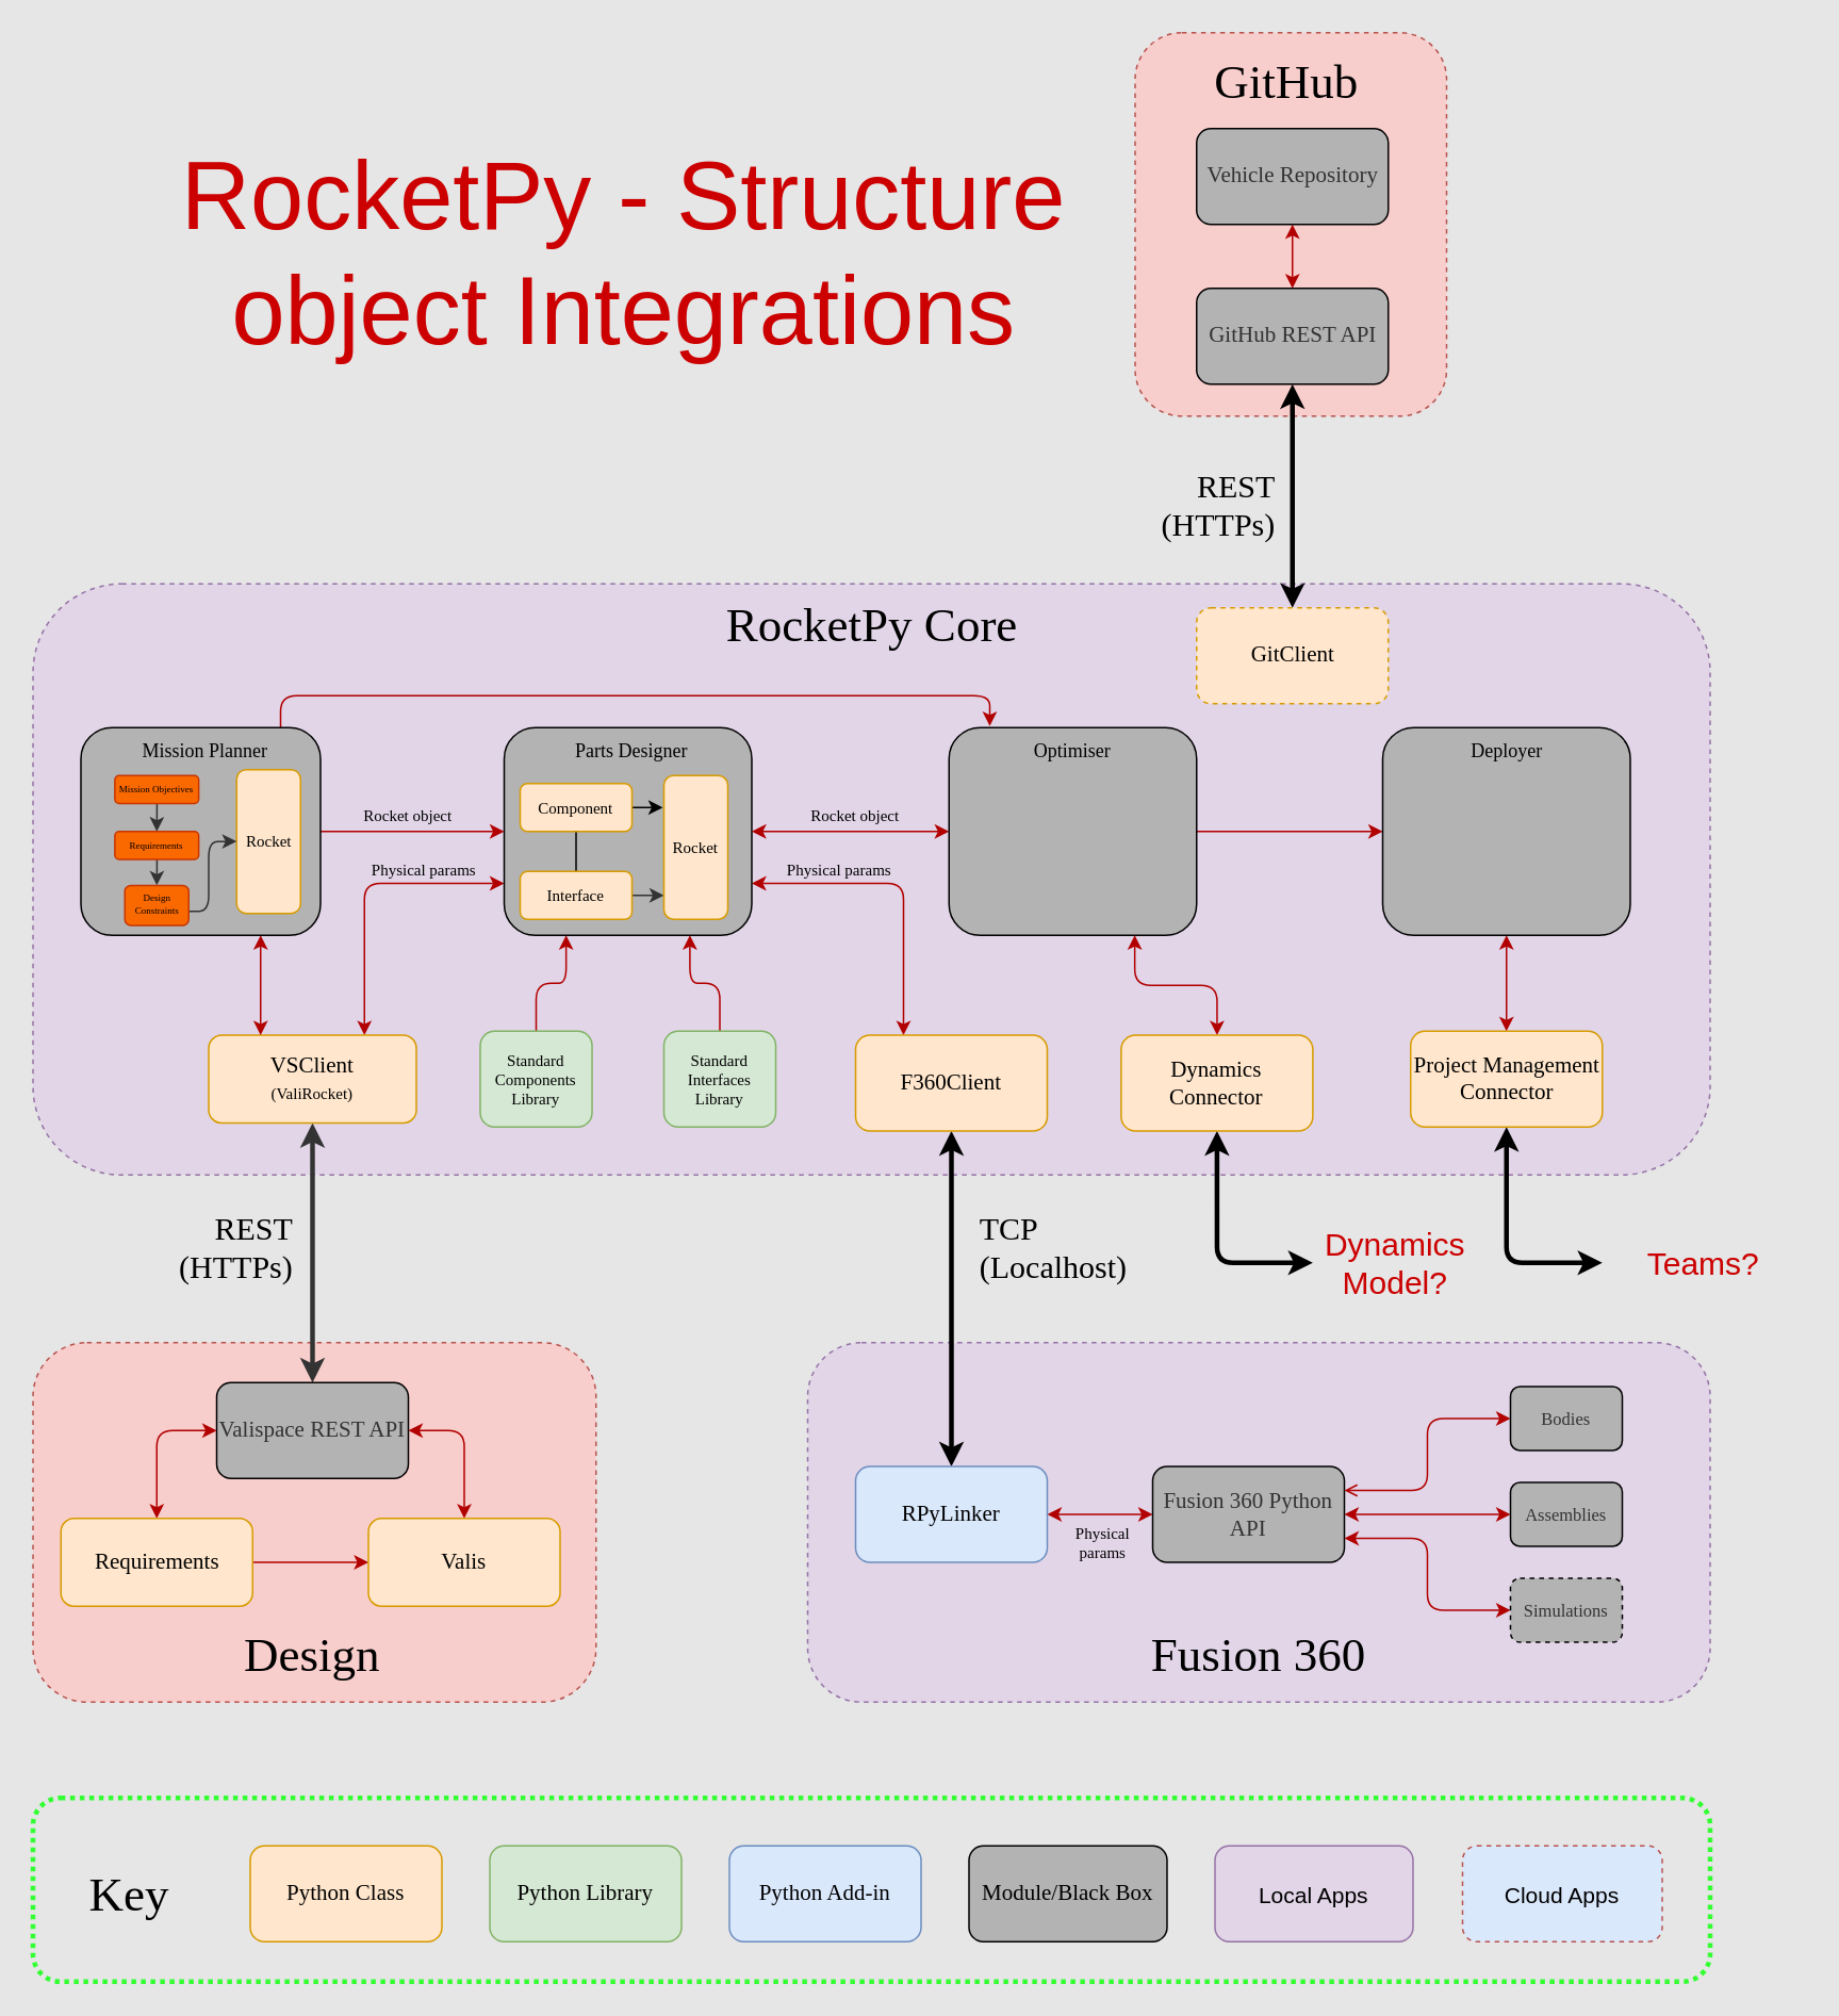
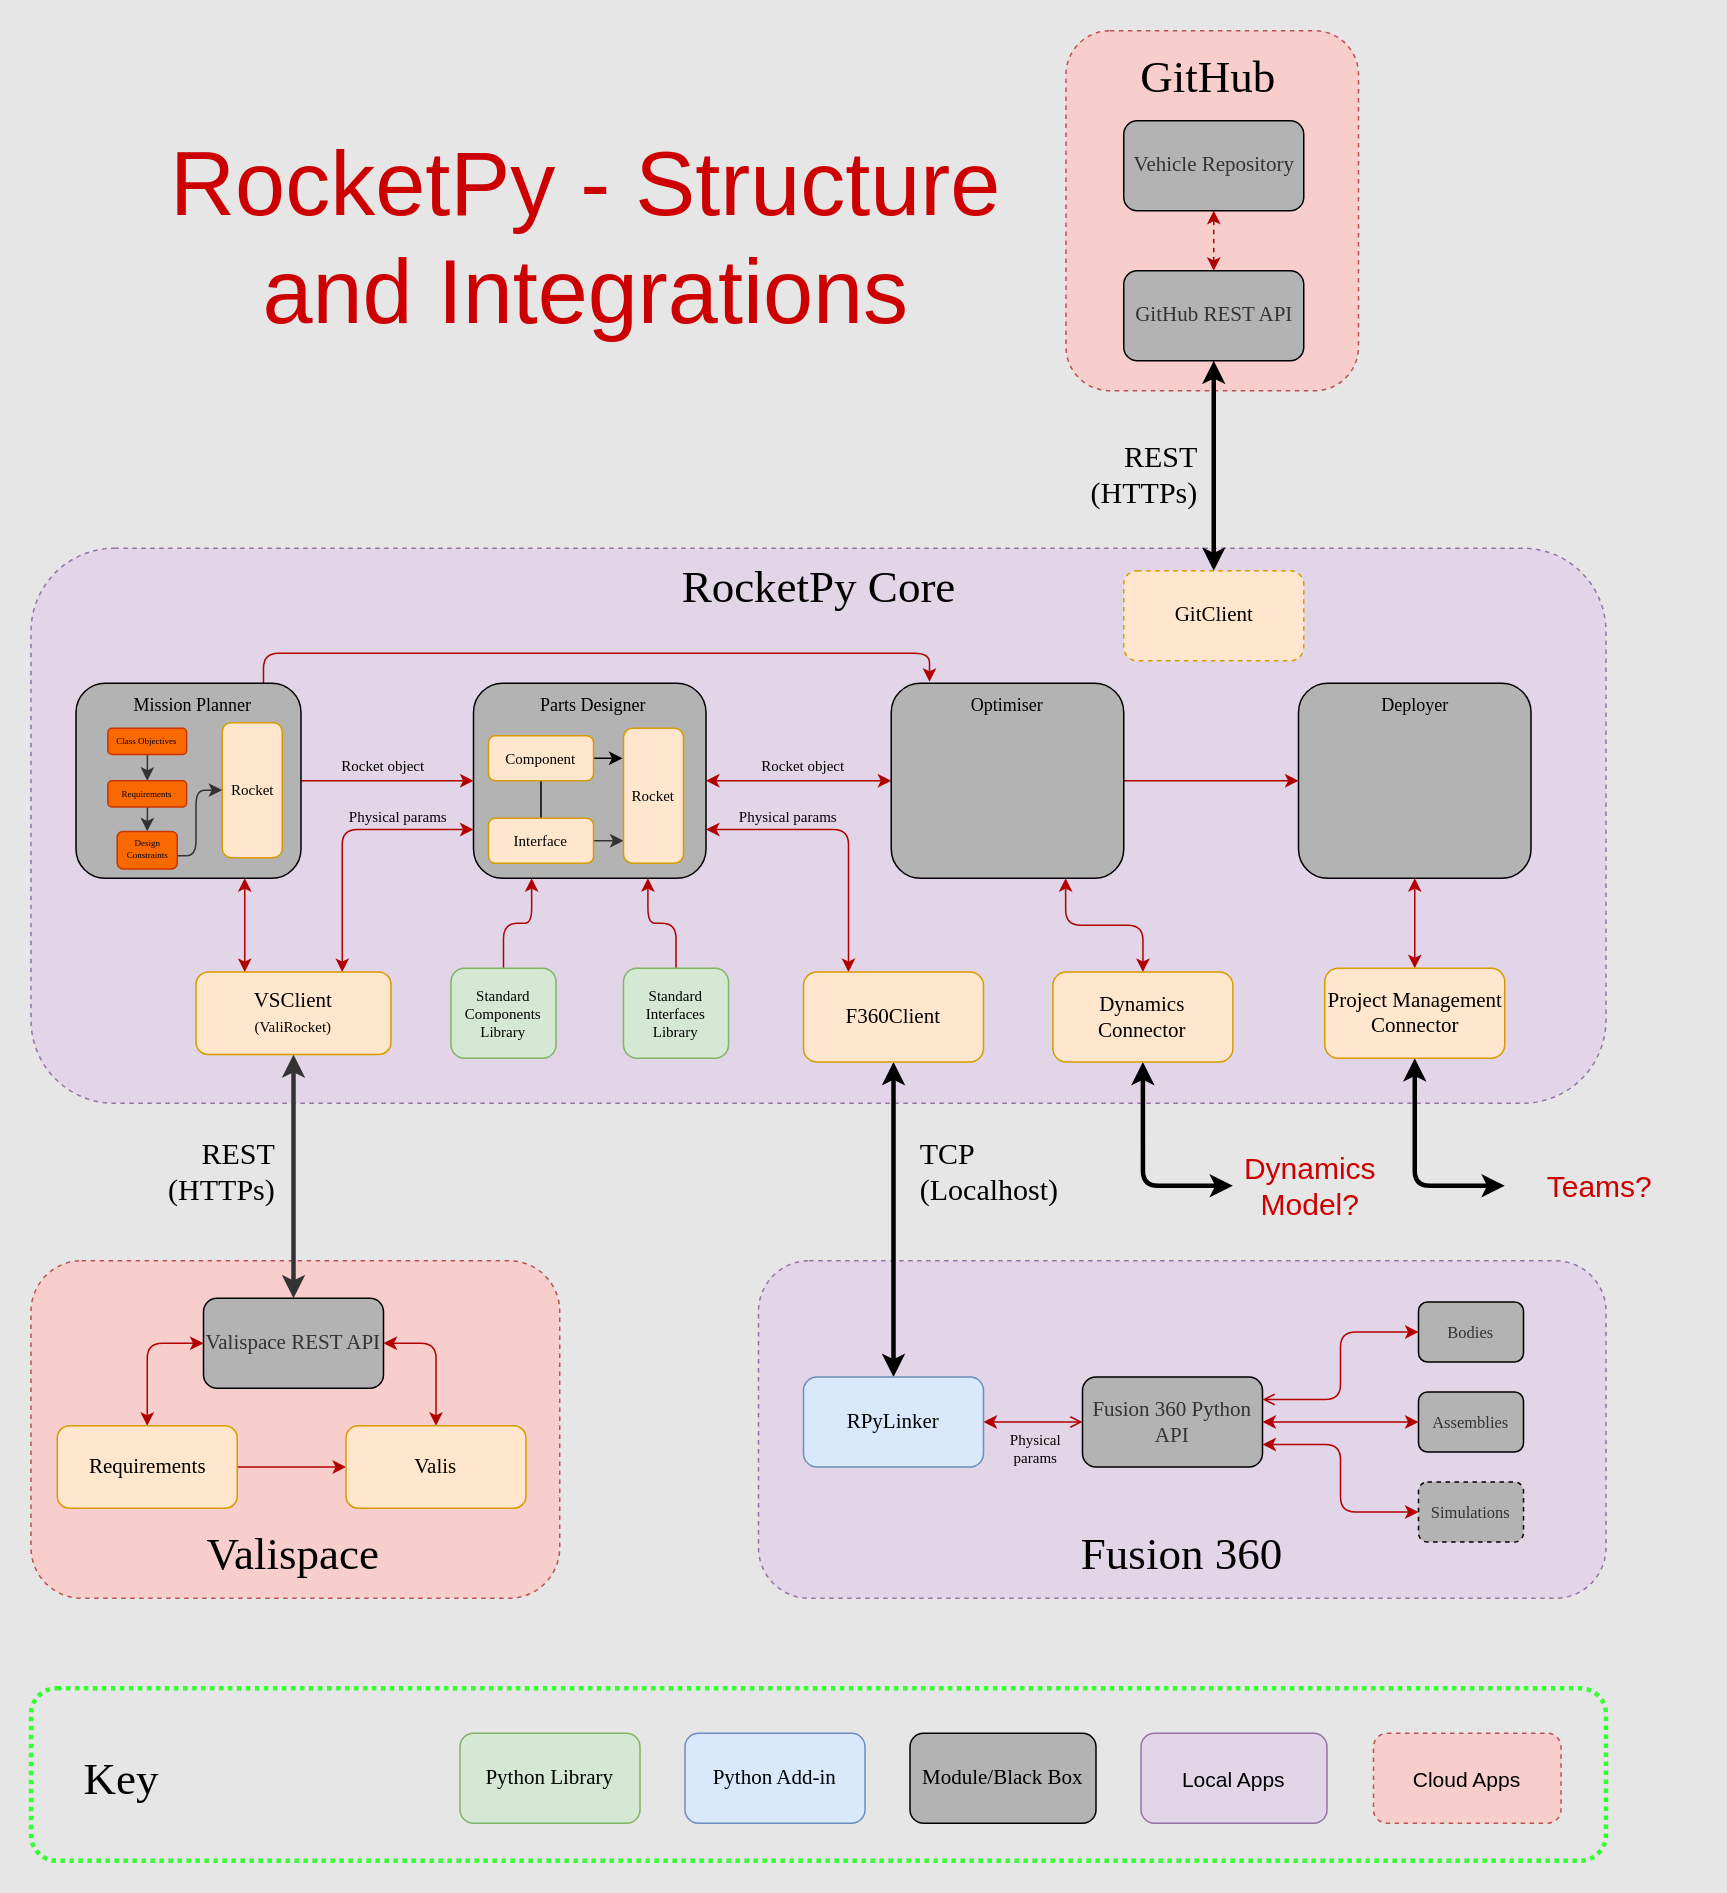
- <mxCell id="31" value="RocketPy - Structure object Integrations" style="text;html=1;align=center;verticalAlign=middle;whiteSpace=wrap;rounded=0;fontSize=60;fontFamily=Helvetica;fontStyle=0;fontColor=#CC0000;" parent="1" vertex="1"><mxGeometry x="110" y="70" width="560" height="175" as="geometry" /></mxCell>
+ <mxCell id="31" value="RocketPy - Structure and Integrations" style="text;html=1;align=center;verticalAlign=middle;whiteSpace=wrap;rounded=0;fontSize=60;fontFamily=Helvetica;fontStyle=0;fontColor=#CC0000;" parent="1" vertex="1"><mxGeometry x="110" y="70" width="560" height="175" as="geometry" /></mxCell>
- <mxCell id="81" style="edgeStyle=orthogonalEdgeStyle;rounded=1;orthogonalLoop=1;jettySize=auto;html=1;entryX=0.5;entryY=1;entryDx=0;entryDy=0;fontFamily=Helvetica;fontSize=45;fontColor=#CC0000;startArrow=classic;startFill=1;endArrow=classic;endFill=1;strokeColor=#B20000;strokeWidth=1;fillColor=#e51400;" parent="1" source="82" target="83" edge="1"><mxGeometry relative="1" as="geometry" /></mxCell>
+ <mxCell id="81" style="edgeStyle=orthogonalEdgeStyle;rounded=1;orthogonalLoop=1;jettySize=auto;html=1;entryX=0.5;entryY=1;entryDx=0;entryDy=0;fontFamily=Helvetica;fontSize=45;fontColor=#CC0000;startArrow=classic;startFill=1;endArrow=classic;endFill=1;strokeColor=#B20000;strokeWidth=1;fillColor=#e51400;dashed=1;" parent="1" source="82" target="83" edge="1"><mxGeometry relative="1" as="geometry" /></mxCell>
- <mxCell id="60" value="Mission Objectives" style="rounded=1;whiteSpace=wrap;html=1;fontFamily=Verdana;fontSize=6;fillColor=#fa6800;strokeColor=#C73500;fontColor=#000000;" parent="1" vertex="1"><mxGeometry x="71.25" y="485" width="52.5" height="17.5" as="geometry" /></mxCell>
+ <mxCell id="60" value="Class Objectives" style="rounded=1;whiteSpace=wrap;html=1;fontFamily=Verdana;fontSize=6;fillColor=#fa6800;strokeColor=#C73500;fontColor=#000000;" parent="1" vertex="1"><mxGeometry x="71.25" y="485" width="52.5" height="17.5" as="geometry" /></mxCell>
- <mxCell id="10" style="edgeStyle=orthogonalEdgeStyle;rounded=1;orthogonalLoop=1;jettySize=auto;html=1;entryX=0;entryY=0.5;entryDx=0;entryDy=0;fontFamily=Verdana;fontSize=30;startArrow=classic;startFill=1;endArrow=classic;endFill=1;strokeColor=#B20000;strokeWidth=1;fillColor=#e51400;" parent="1" source="11" target="45" edge="1"><mxGeometry relative="1" as="geometry" /></mxCell>
+ <mxCell id="10" style="edgeStyle=orthogonalEdgeStyle;rounded=1;orthogonalLoop=1;jettySize=auto;html=1;entryX=0;entryY=0.5;entryDx=0;entryDy=0;fontFamily=Verdana;fontSize=30;startArrow=classic;startFill=1;endArrow=open;endFill=1;strokeColor=#B20000;strokeWidth=1;fillColor=#e51400;" parent="1" source="11" target="45" edge="1"><mxGeometry relative="1" as="geometry" /></mxCell>
- <mxCell id="29" value="Design" style="text;html=1;strokeColor=none;fillColor=none;align=center;verticalAlign=middle;whiteSpace=wrap;rounded=0;fontSize=30;fontFamily=Verdana;" parent="1" vertex="1"><mxGeometry x="110" y="1025" width="170" height="20" as="geometry" /></mxCell>
+ <mxCell id="29" value="Valispace" style="text;html=1;strokeColor=none;fillColor=none;align=center;verticalAlign=middle;whiteSpace=wrap;rounded=0;fontSize=30;fontFamily=Verdana;" parent="1" vertex="1"><mxGeometry x="110" y="1025" width="170" height="20" as="geometry" /></mxCell>
- <mxCell id="38" value="Python Class" style="rounded=1;whiteSpace=wrap;html=1;fontFamily=Verdana;fontSize=14;fillColor=#ffe6cc;strokeColor=#d79b00;" parent="1" vertex="1"><mxGeometry x="156" y="1155" width="120" height="60" as="geometry" /></mxCell>
- <mxCell id="44" value="&lt;font style=&quot;font-size: 14px&quot;&gt;Cloud Apps&lt;/font&gt;" style="rounded=1;whiteSpace=wrap;html=1;fillColor=#dae8fc;shadow=0;strokeColor=#b85450;dashed=1;fontSize=15;" parent="1" vertex="1"><mxGeometry x="915" y="1155" width="125" height="60" as="geometry" /></mxCell>
+ <mxCell id="44" value="&lt;font style=&quot;font-size: 14px&quot;&gt;Cloud Apps&lt;/font&gt;" style="rounded=1;whiteSpace=wrap;html=1;fillColor=#f8cecc;shadow=0;strokeColor=#b85450;dashed=1;fontSize=15;" parent="1" vertex="1"><mxGeometry x="915" y="1155" width="125" height="60" as="geometry" /></mxCell>
